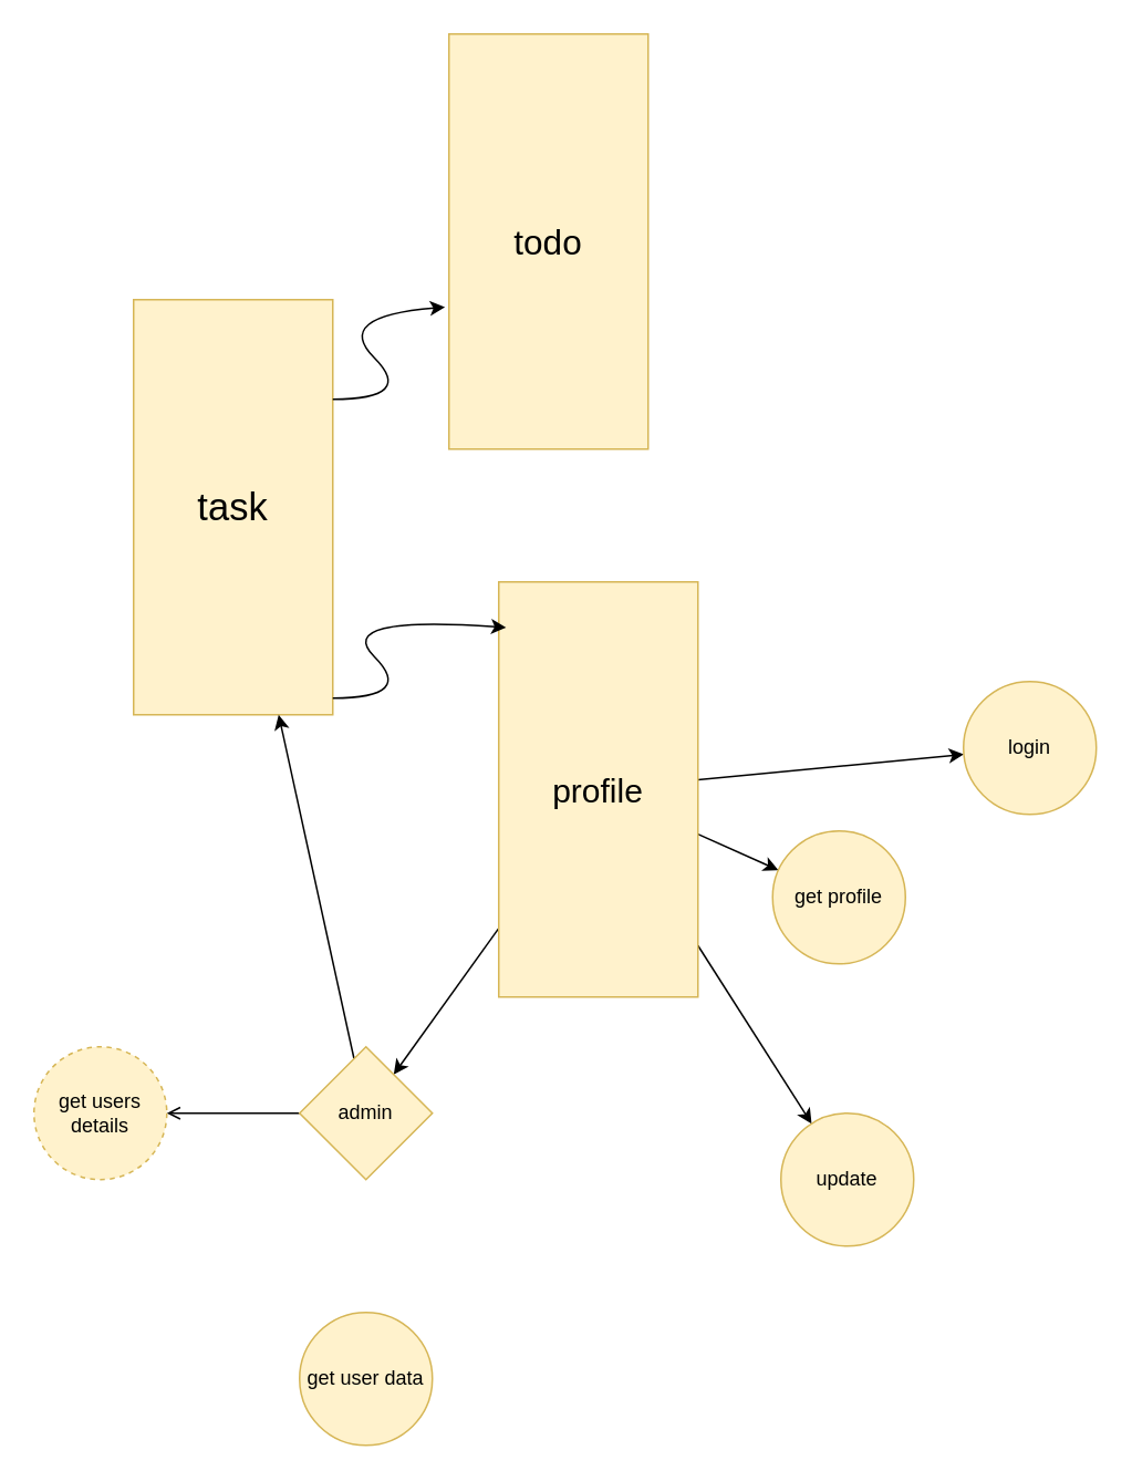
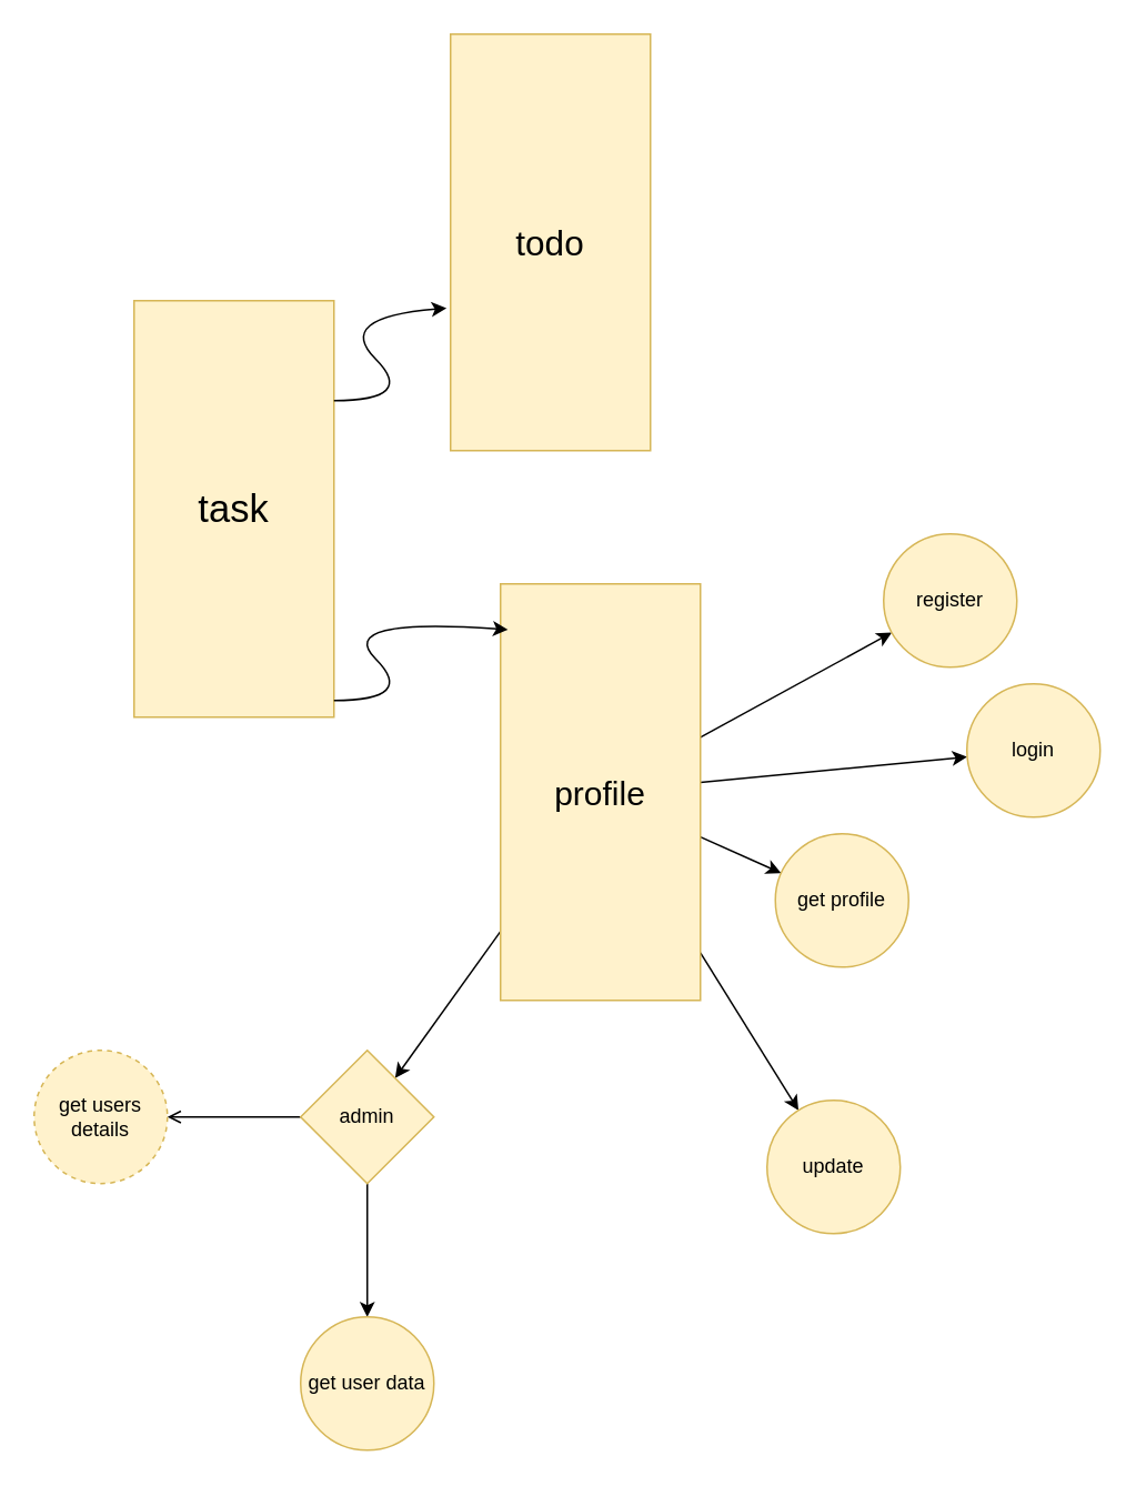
+ <mxCell id="12" value="register" style="ellipse;whiteSpace=wrap;html=1;fillColor=#fff2cc;strokeColor=#d6b656;rounded=0;" parent="1" vertex="1"><mxGeometry x="530" y="320" width="80" height="80" as="geometry" /></mxCell>
+ <mxCell id="3" value="" style="edgeStyle=none;html=1;" parent="1" source="8" target="12" edge="1"><mxGeometry relative="1" as="geometry" /></mxCell>
- <mxCell id="17" value="" style="edgeStyle=none;html=1;" edge="1" parent="1" source="18" target="2"><mxGeometry relative="1" as="geometry" /></mxCell>
+ <mxCell id="17" value="" style="edgeStyle=none;html=1;" edge="1" parent="1" source="18" target="20"><mxGeometry relative="1" as="geometry" /></mxCell>
- <mxCell id="14" value="update" style="ellipse;whiteSpace=wrap;html=1;fillColor=#fff2cc;strokeColor=#d6b656;rounded=0;" parent="1" vertex="1"><mxGeometry x="470" y="670" width="80" height="80" as="geometry" /></mxCell>
+ <mxCell id="14" value="update" style="ellipse;whiteSpace=wrap;html=1;fillColor=#fff2cc;strokeColor=#d6b656;rounded=0;" parent="1" vertex="1"><mxGeometry x="460" y="660" width="80" height="80" as="geometry" /></mxCell>
